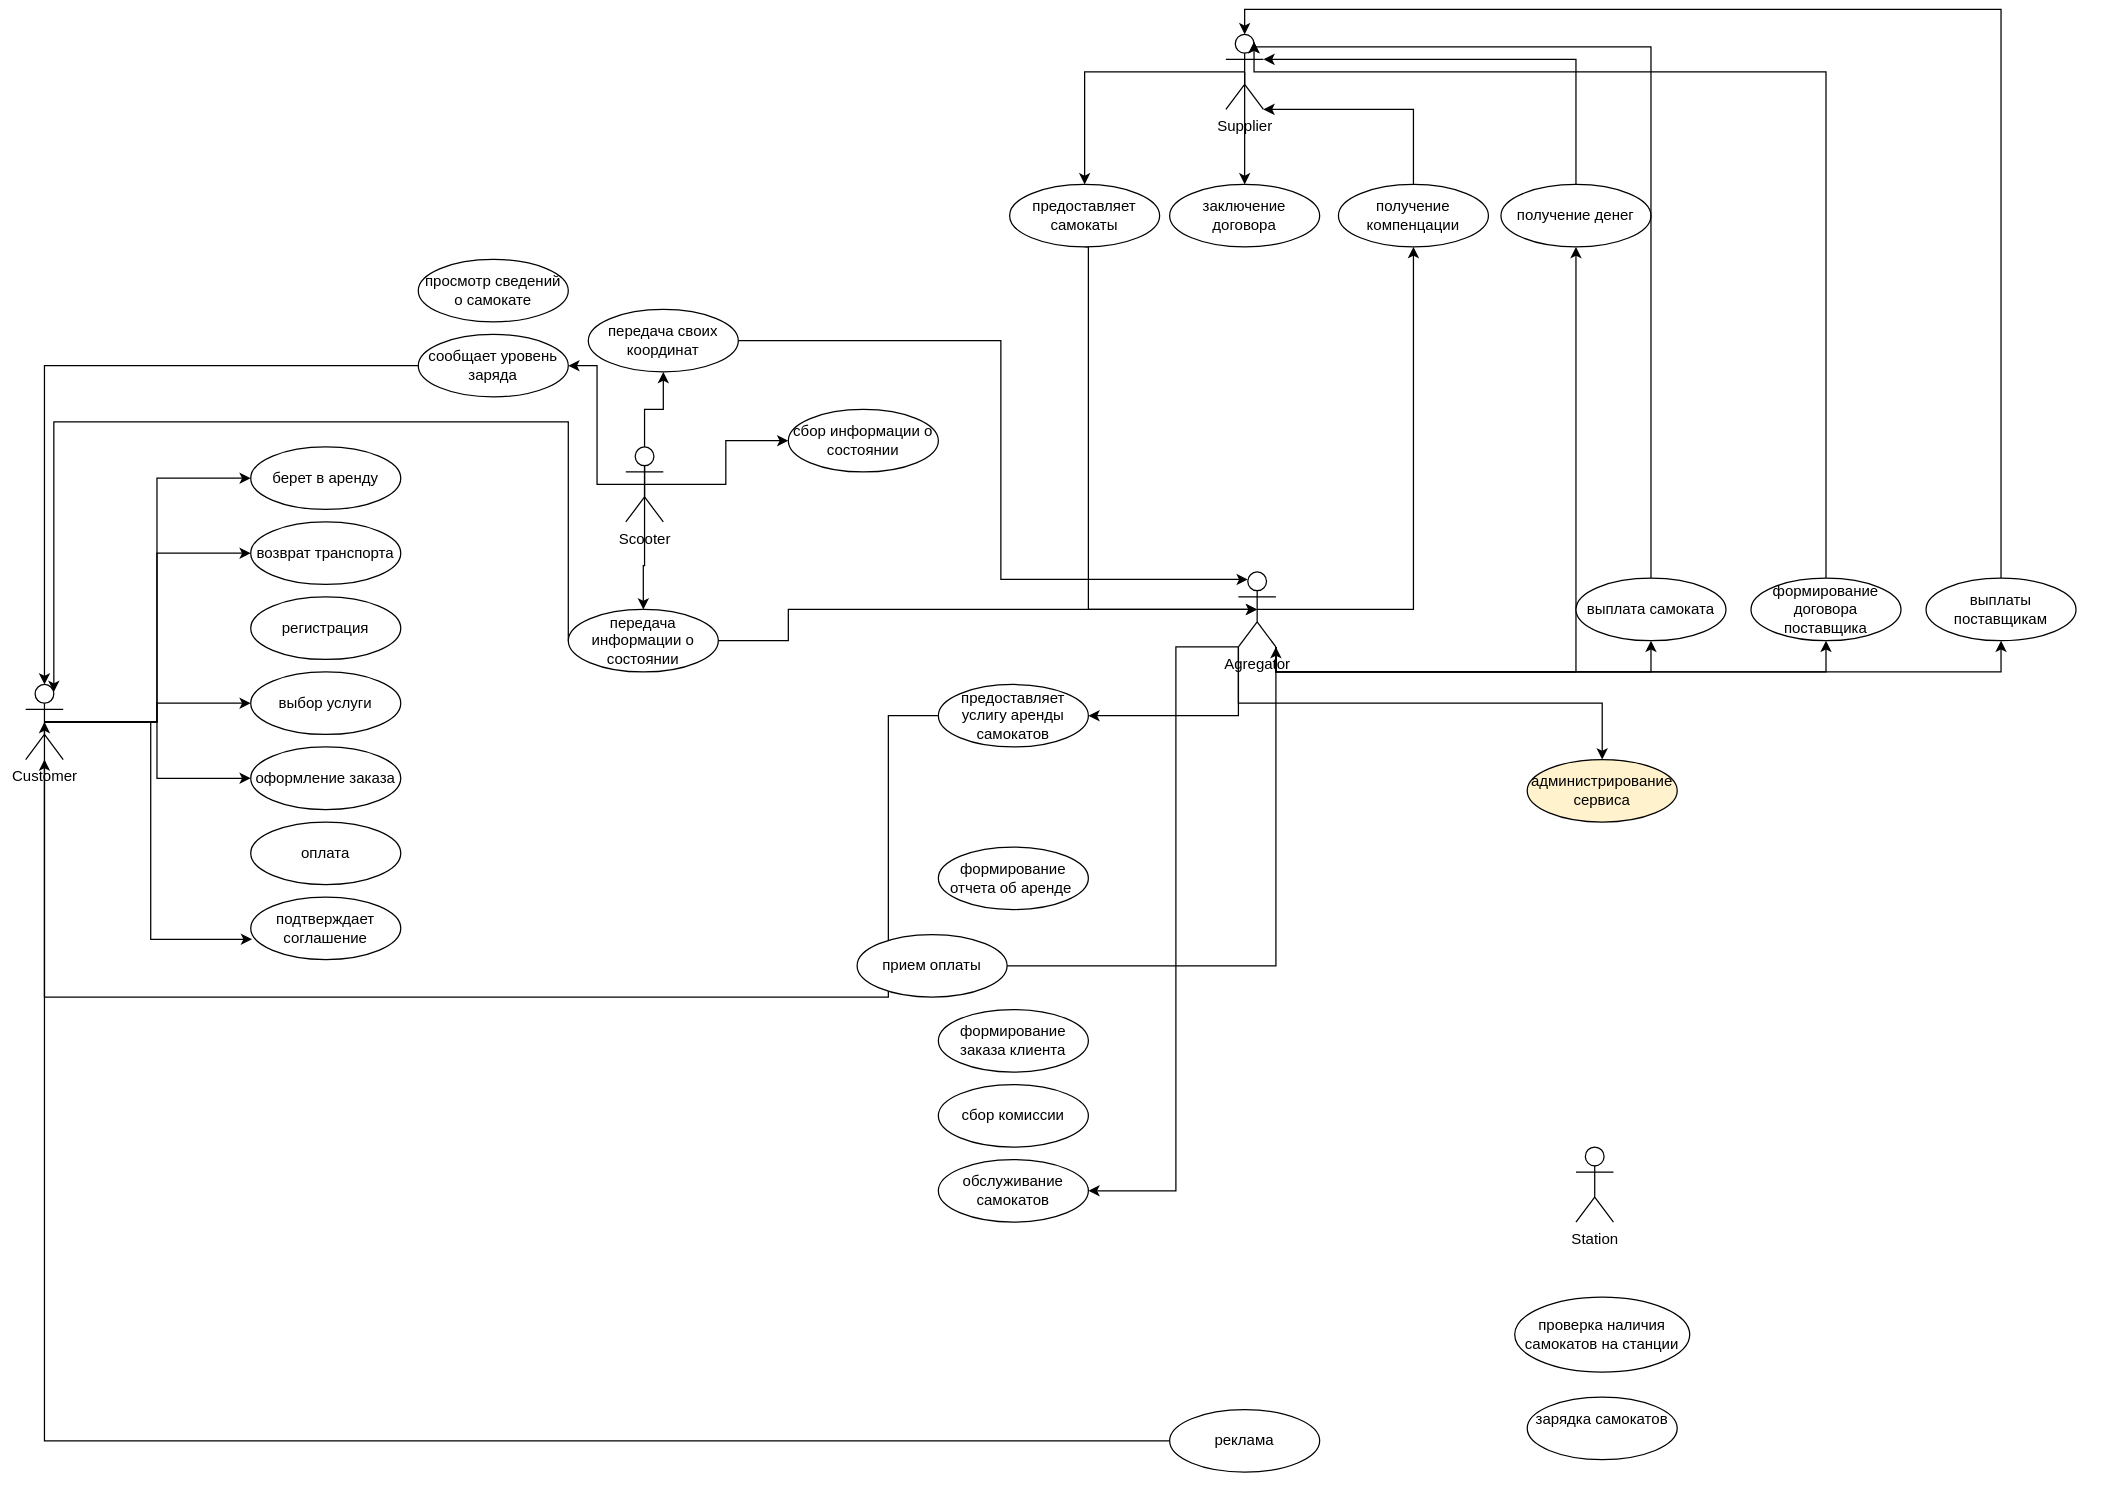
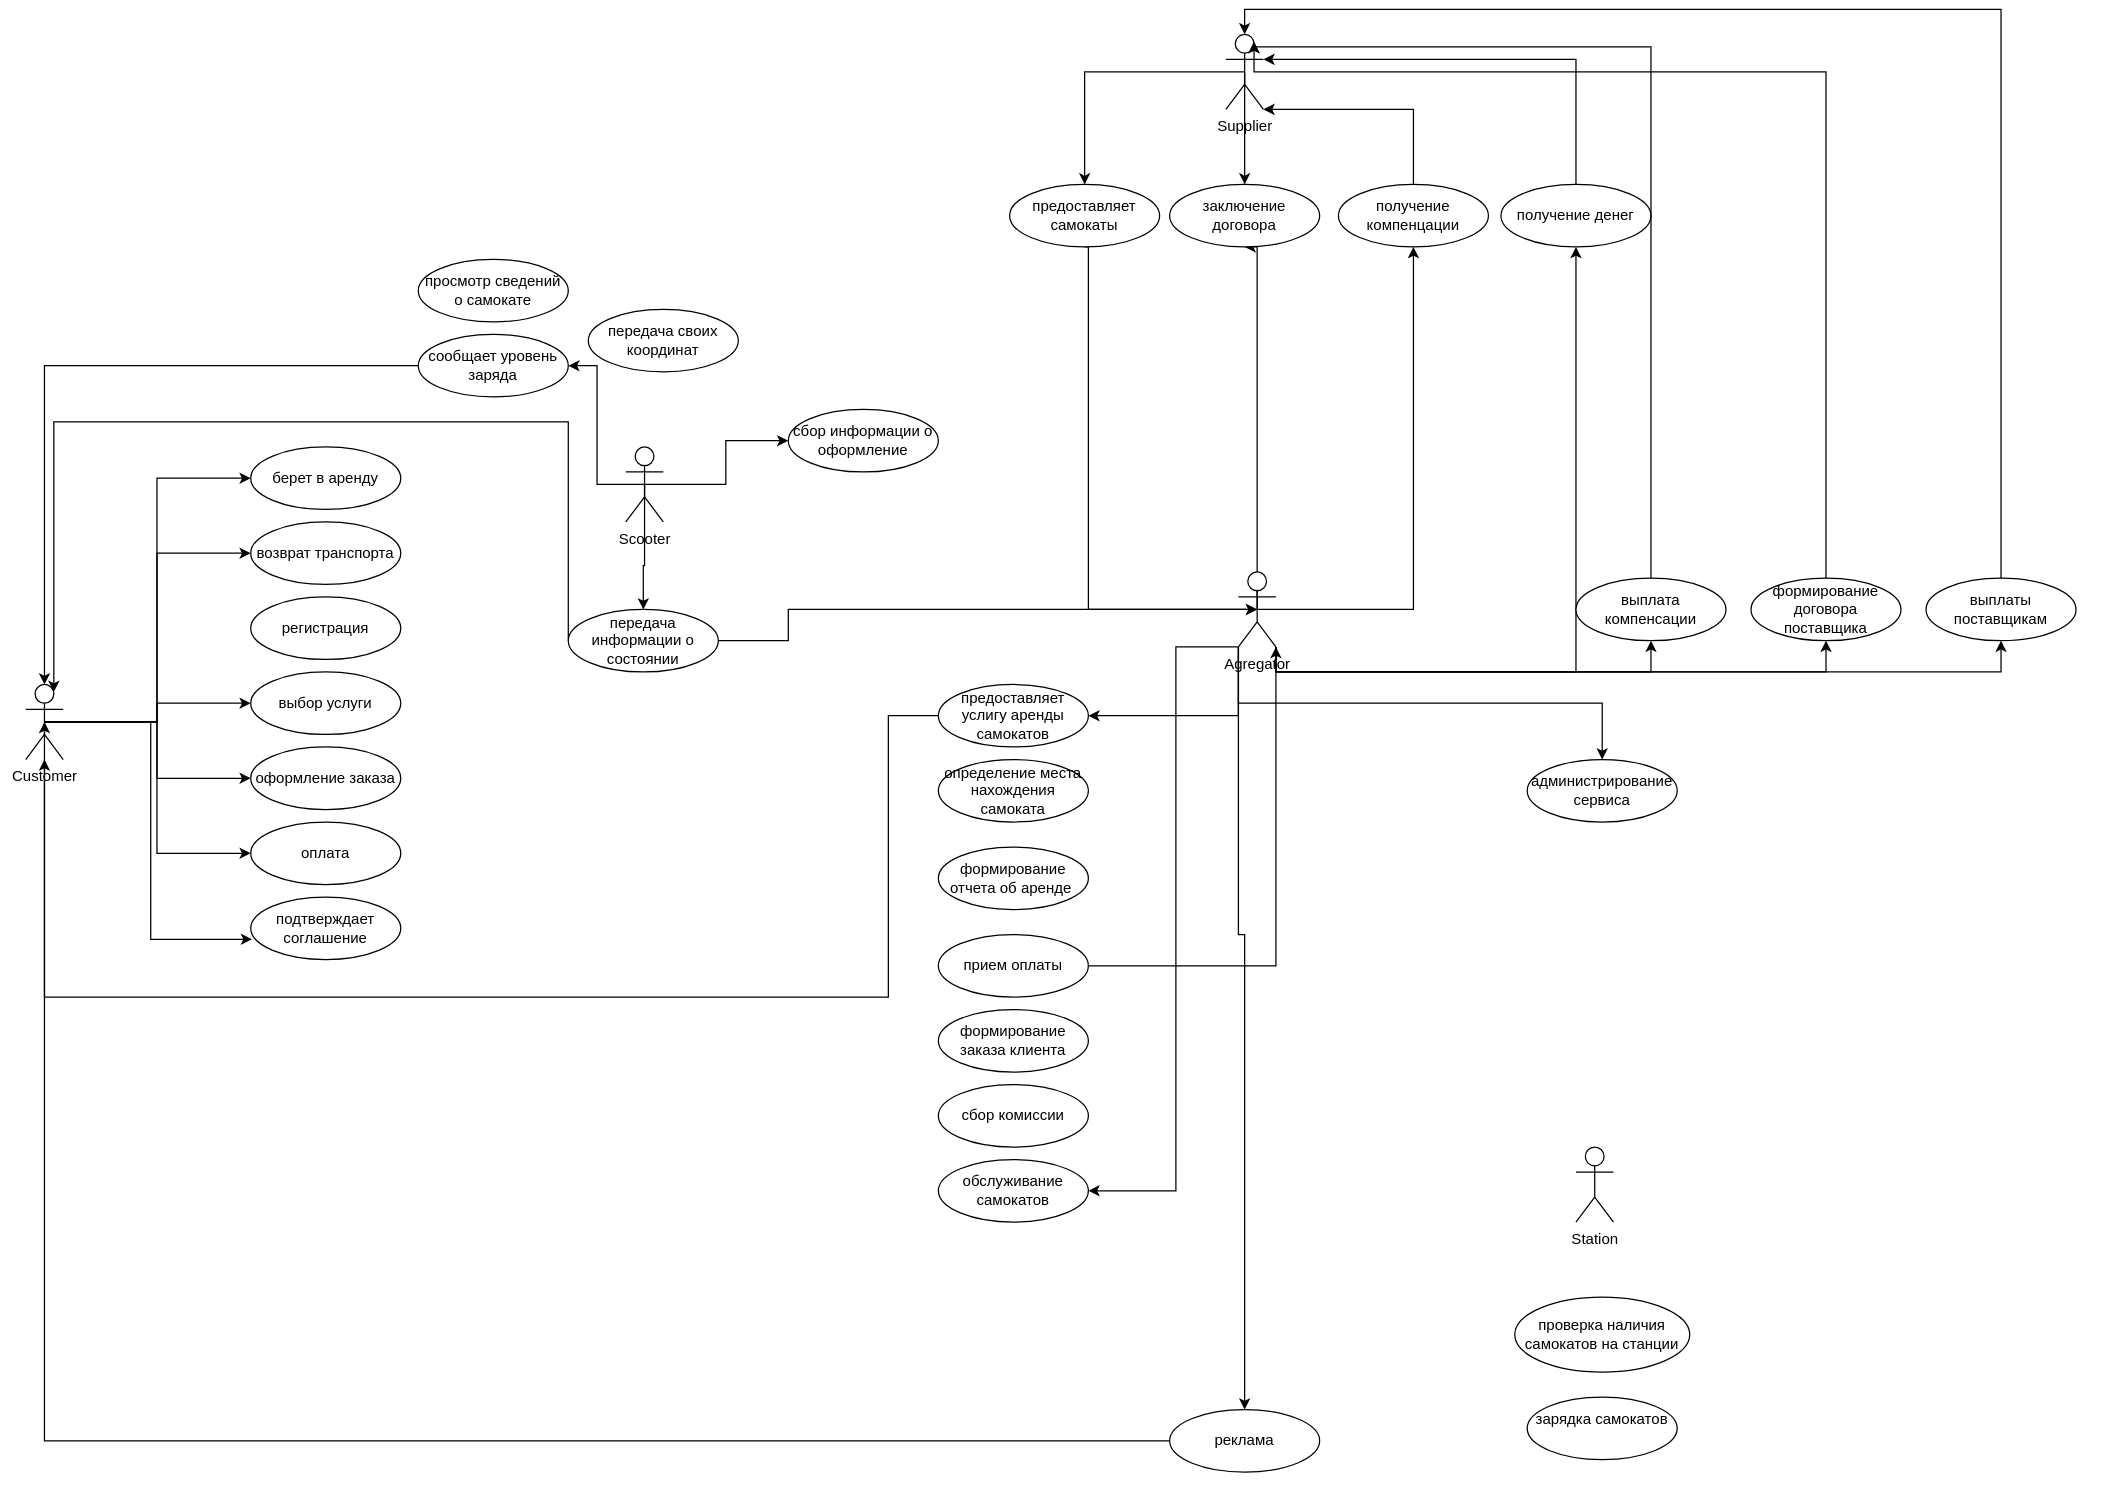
+ <mxCell id="2" style="edgeStyle=orthogonalEdgeStyle;rounded=0;orthogonalLoop=1;jettySize=auto;html=1;exitX=0.5;exitY=0.5;exitDx=0;exitDy=0;exitPerimeter=0;entryX=0.5;entryY=1;entryDx=0;entryDy=0;" edge="1" parent="1" source="12" target="35"><mxGeometry relative="1" as="geometry"><Array as="points"><mxPoint x="1005" y="190" /></Array></mxGeometry></mxCell>
- <mxCell id="18" style="edgeStyle=orthogonalEdgeStyle;rounded=0;orthogonalLoop=1;jettySize=auto;html=1;exitX=0.5;exitY=0.5;exitDx=0;exitDy=0;exitPerimeter=0;entryX=0.5;entryY=1;entryDx=0;entryDy=0;" edge="1" parent="1" source="20" target="55"><mxGeometry relative="1" as="geometry" /></mxCell>
- <mxCell id="53" value="сбор информации о состоянии&lt;br&gt;" style="ellipse;whiteSpace=wrap;html=1;" vertex="1" parent="1"><mxGeometry x="630" y="320" width="120" height="50" as="geometry" /></mxCell>
+ <mxCell id="53" value="сбор информации о оформление&lt;br&gt;" style="ellipse;whiteSpace=wrap;html=1;" vertex="1" parent="1"><mxGeometry x="630" y="320" width="120" height="50" as="geometry" /></mxCell>
- <mxCell id="54" style="edgeStyle=orthogonalEdgeStyle;rounded=0;orthogonalLoop=1;jettySize=auto;html=1;exitX=1;exitY=0.5;exitDx=0;exitDy=0;entryX=0.25;entryY=0.1;entryDx=0;entryDy=0;entryPerimeter=0;" edge="1" parent="1" source="55" target="12"><mxGeometry relative="1" as="geometry"><Array as="points"><mxPoint x="800" y="265" /><mxPoint x="800" y="456" /></Array></mxGeometry></mxCell>
- <mxCell id="66" value="выплата самоката" style="ellipse;whiteSpace=wrap;html=1;" vertex="1" parent="1"><mxGeometry x="1260" y="455" width="120" height="50" as="geometry" /></mxCell>
+ <mxCell id="66" value="выплата компенсации" style="ellipse;whiteSpace=wrap;html=1;" vertex="1" parent="1"><mxGeometry x="1260" y="455" width="120" height="50" as="geometry" /></mxCell>
+ <mxCell id="46" value="определение места нахождения самоката" style="ellipse;whiteSpace=wrap;html=1;" vertex="1" parent="1"><mxGeometry x="750" y="600" width="120" height="50" as="geometry" /></mxCell>
- <mxCell id="45" value="администрирование сервиса" style="ellipse;whiteSpace=wrap;html=1;fillColor=#fff2cc;" vertex="1" parent="1"><mxGeometry x="1221" y="600" width="120" height="50" as="geometry" /></mxCell>
+ <mxCell id="45" value="администрирование сервиса" style="ellipse;whiteSpace=wrap;html=1;" vertex="1" parent="1"><mxGeometry x="1221" y="600" width="120" height="50" as="geometry" /></mxCell>
+ <mxCell id="23" style="edgeStyle=orthogonalEdgeStyle;rounded=0;orthogonalLoop=1;jettySize=auto;html=1;exitX=0.5;exitY=0.5;exitDx=0;exitDy=0;exitPerimeter=0;entryX=0;entryY=0.5;entryDx=0;entryDy=0;" edge="1" parent="1" source="27" target="32"><mxGeometry relative="1" as="geometry" /></mxCell>
- <mxCell id="59" value="прием оплаты&lt;br&gt;" style="ellipse;whiteSpace=wrap;html=1;" vertex="1" parent="1"><mxGeometry x="685" y="740" width="120" height="50" as="geometry" /></mxCell>
+ <mxCell id="59" value="прием оплаты&lt;br&gt;" style="ellipse;whiteSpace=wrap;html=1;" vertex="1" parent="1"><mxGeometry x="750" y="740" width="120" height="50" as="geometry" /></mxCell>
+ <mxCell id="8" style="edgeStyle=orthogonalEdgeStyle;rounded=0;orthogonalLoop=1;jettySize=auto;html=1;exitX=0;exitY=1;exitDx=0;exitDy=0;exitPerimeter=0;entryX=0.5;entryY=0;entryDx=0;entryDy=0;" edge="1" parent="1" source="12" target="44"><mxGeometry relative="1" as="geometry"><Array as="points"><mxPoint x="990" y="740" /></Array></mxGeometry></mxCell>
